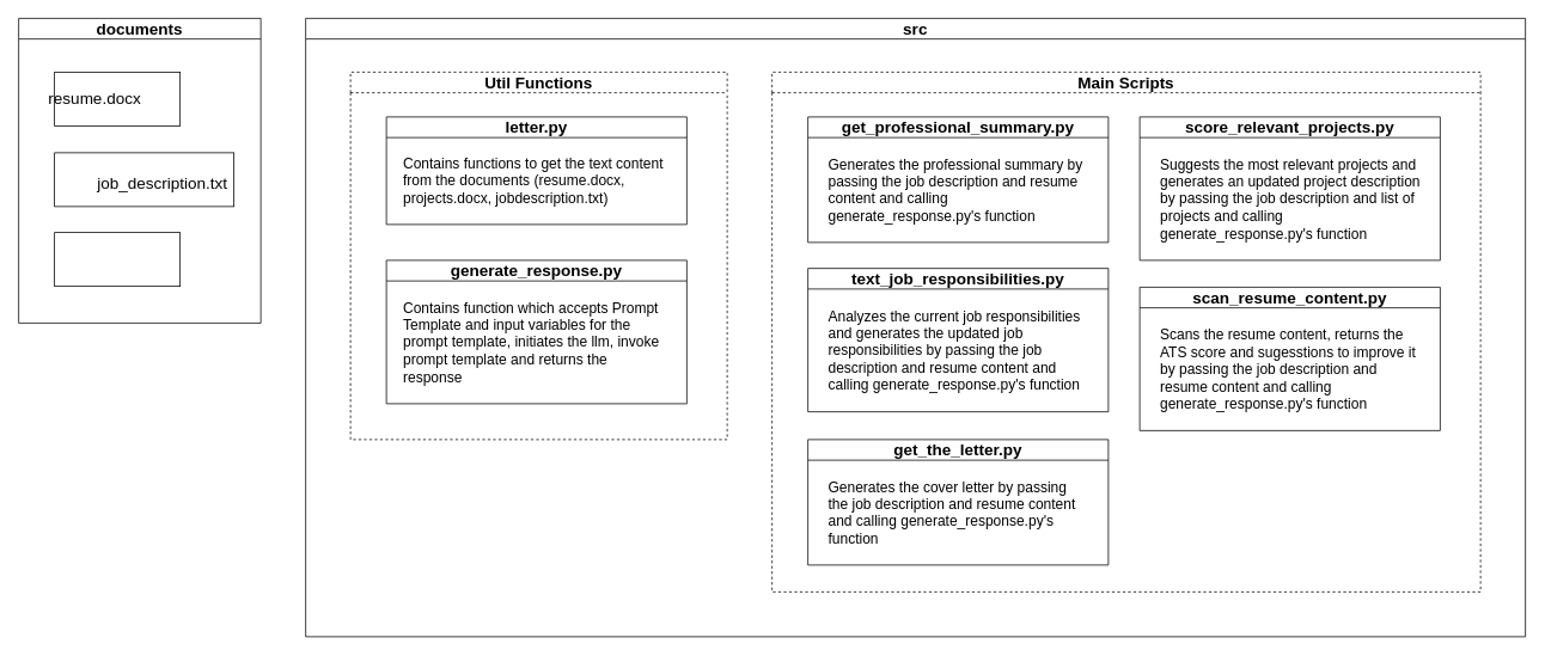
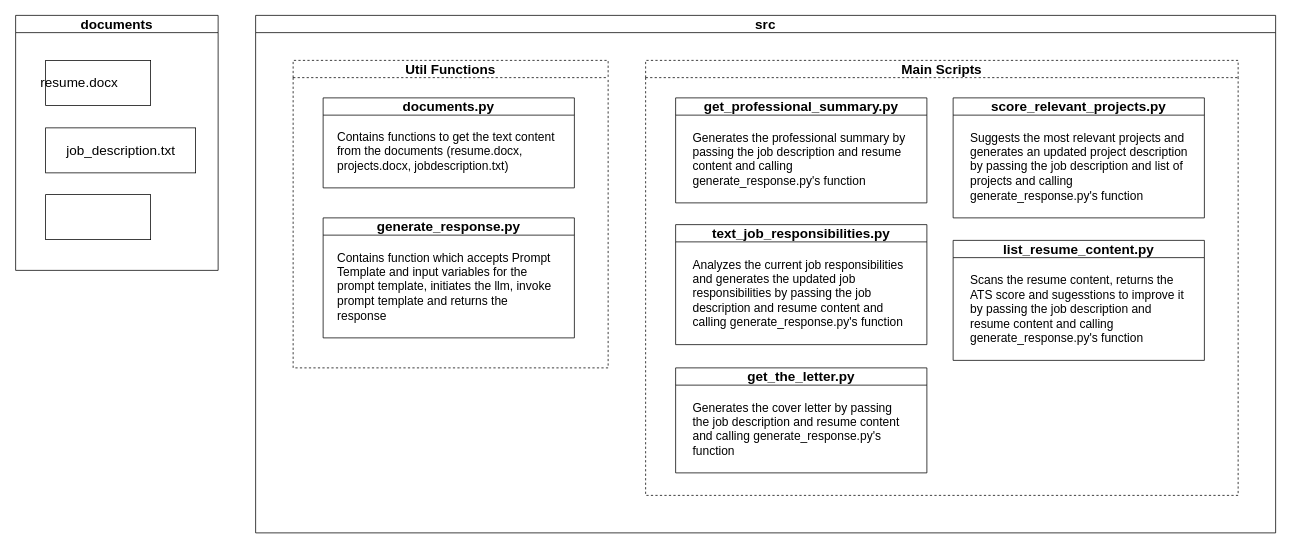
- <mxCell id="11" value="&lt;font style=&quot;font-size: 18px;&quot;&gt;letter.py&lt;/font&gt;" style="swimlane;whiteSpace=wrap;html=1;" vertex="1" parent="1"><mxGeometry x="430" y="130" width="335" height="120" as="geometry" /></mxCell>
+ <mxCell id="11" value="&lt;font style=&quot;font-size: 18px;&quot;&gt;documents.py&lt;/font&gt;" style="swimlane;whiteSpace=wrap;html=1;" vertex="1" parent="1"><mxGeometry x="430" y="130" width="335" height="120" as="geometry" /></mxCell>
- <mxCell id="9" value="&lt;span style=&quot;font-size: 18px;&quot;&gt;job_description.txt&lt;/span&gt;" style="text;html=1;align=center;verticalAlign=middle;whiteSpace=wrap;rounded=0;" vertex="1" parent="7"><mxGeometry x="43.57" y="20" width="152.86" height="30" as="geometry" /></mxCell>
+ <mxCell id="9" value="&lt;span style=&quot;font-size: 18px;&quot;&gt;job_description.txt&lt;/span&gt;" style="text;html=1;align=center;verticalAlign=middle;whiteSpace=wrap;rounded=0;" vertex="1" parent="7"><mxGeometry x="23.57" y="15" width="152.86" height="30" as="geometry" /></mxCell>
- <mxCell id="21" value="&lt;font style=&quot;font-size: 18px;&quot;&gt;scan_resume_content.py&lt;/font&gt;" style="swimlane;whiteSpace=wrap;html=1;" vertex="1" parent="1"><mxGeometry x="1270" y="320" width="335" height="160" as="geometry" /></mxCell>
+ <mxCell id="21" value="&lt;font style=&quot;font-size: 18px;&quot;&gt;list_resume_content.py&lt;/font&gt;" style="swimlane;whiteSpace=wrap;html=1;" vertex="1" parent="1"><mxGeometry x="1270" y="320" width="335" height="160" as="geometry" /></mxCell>
